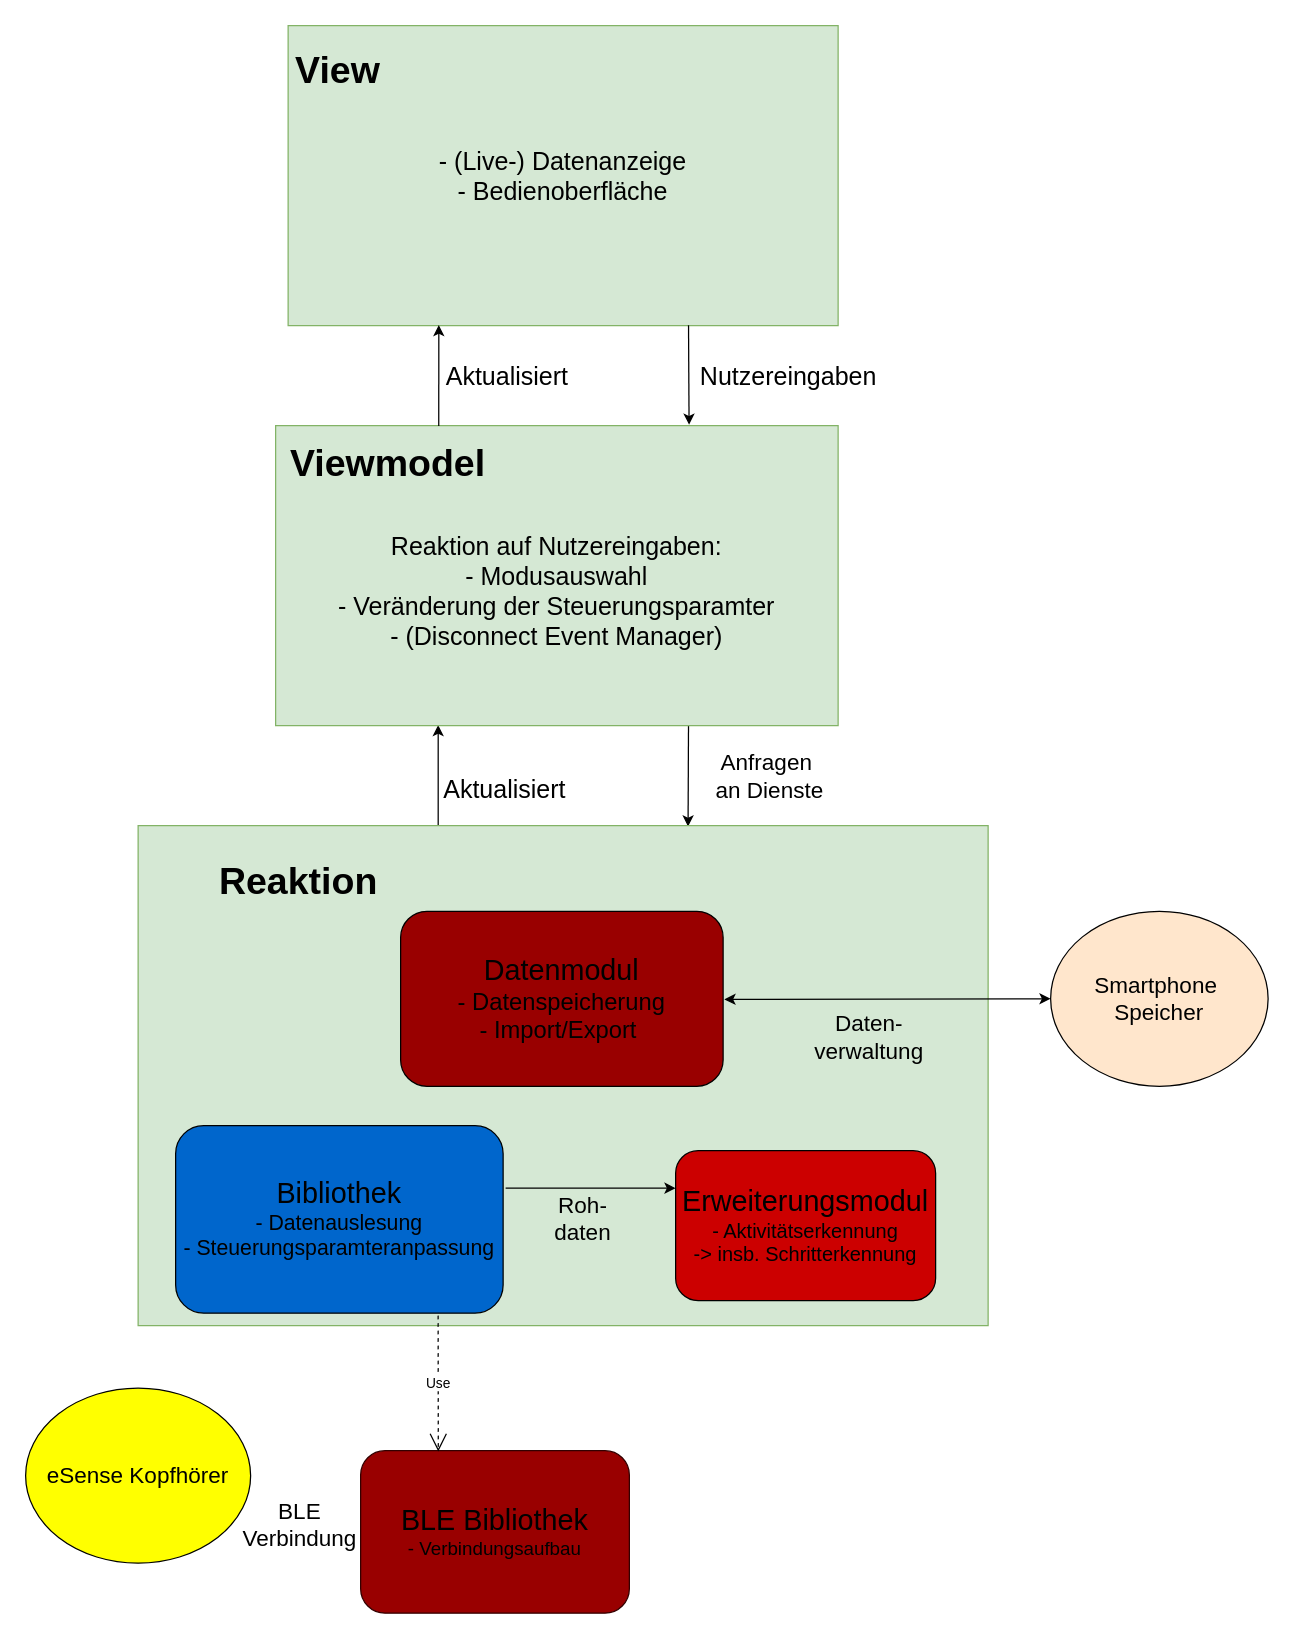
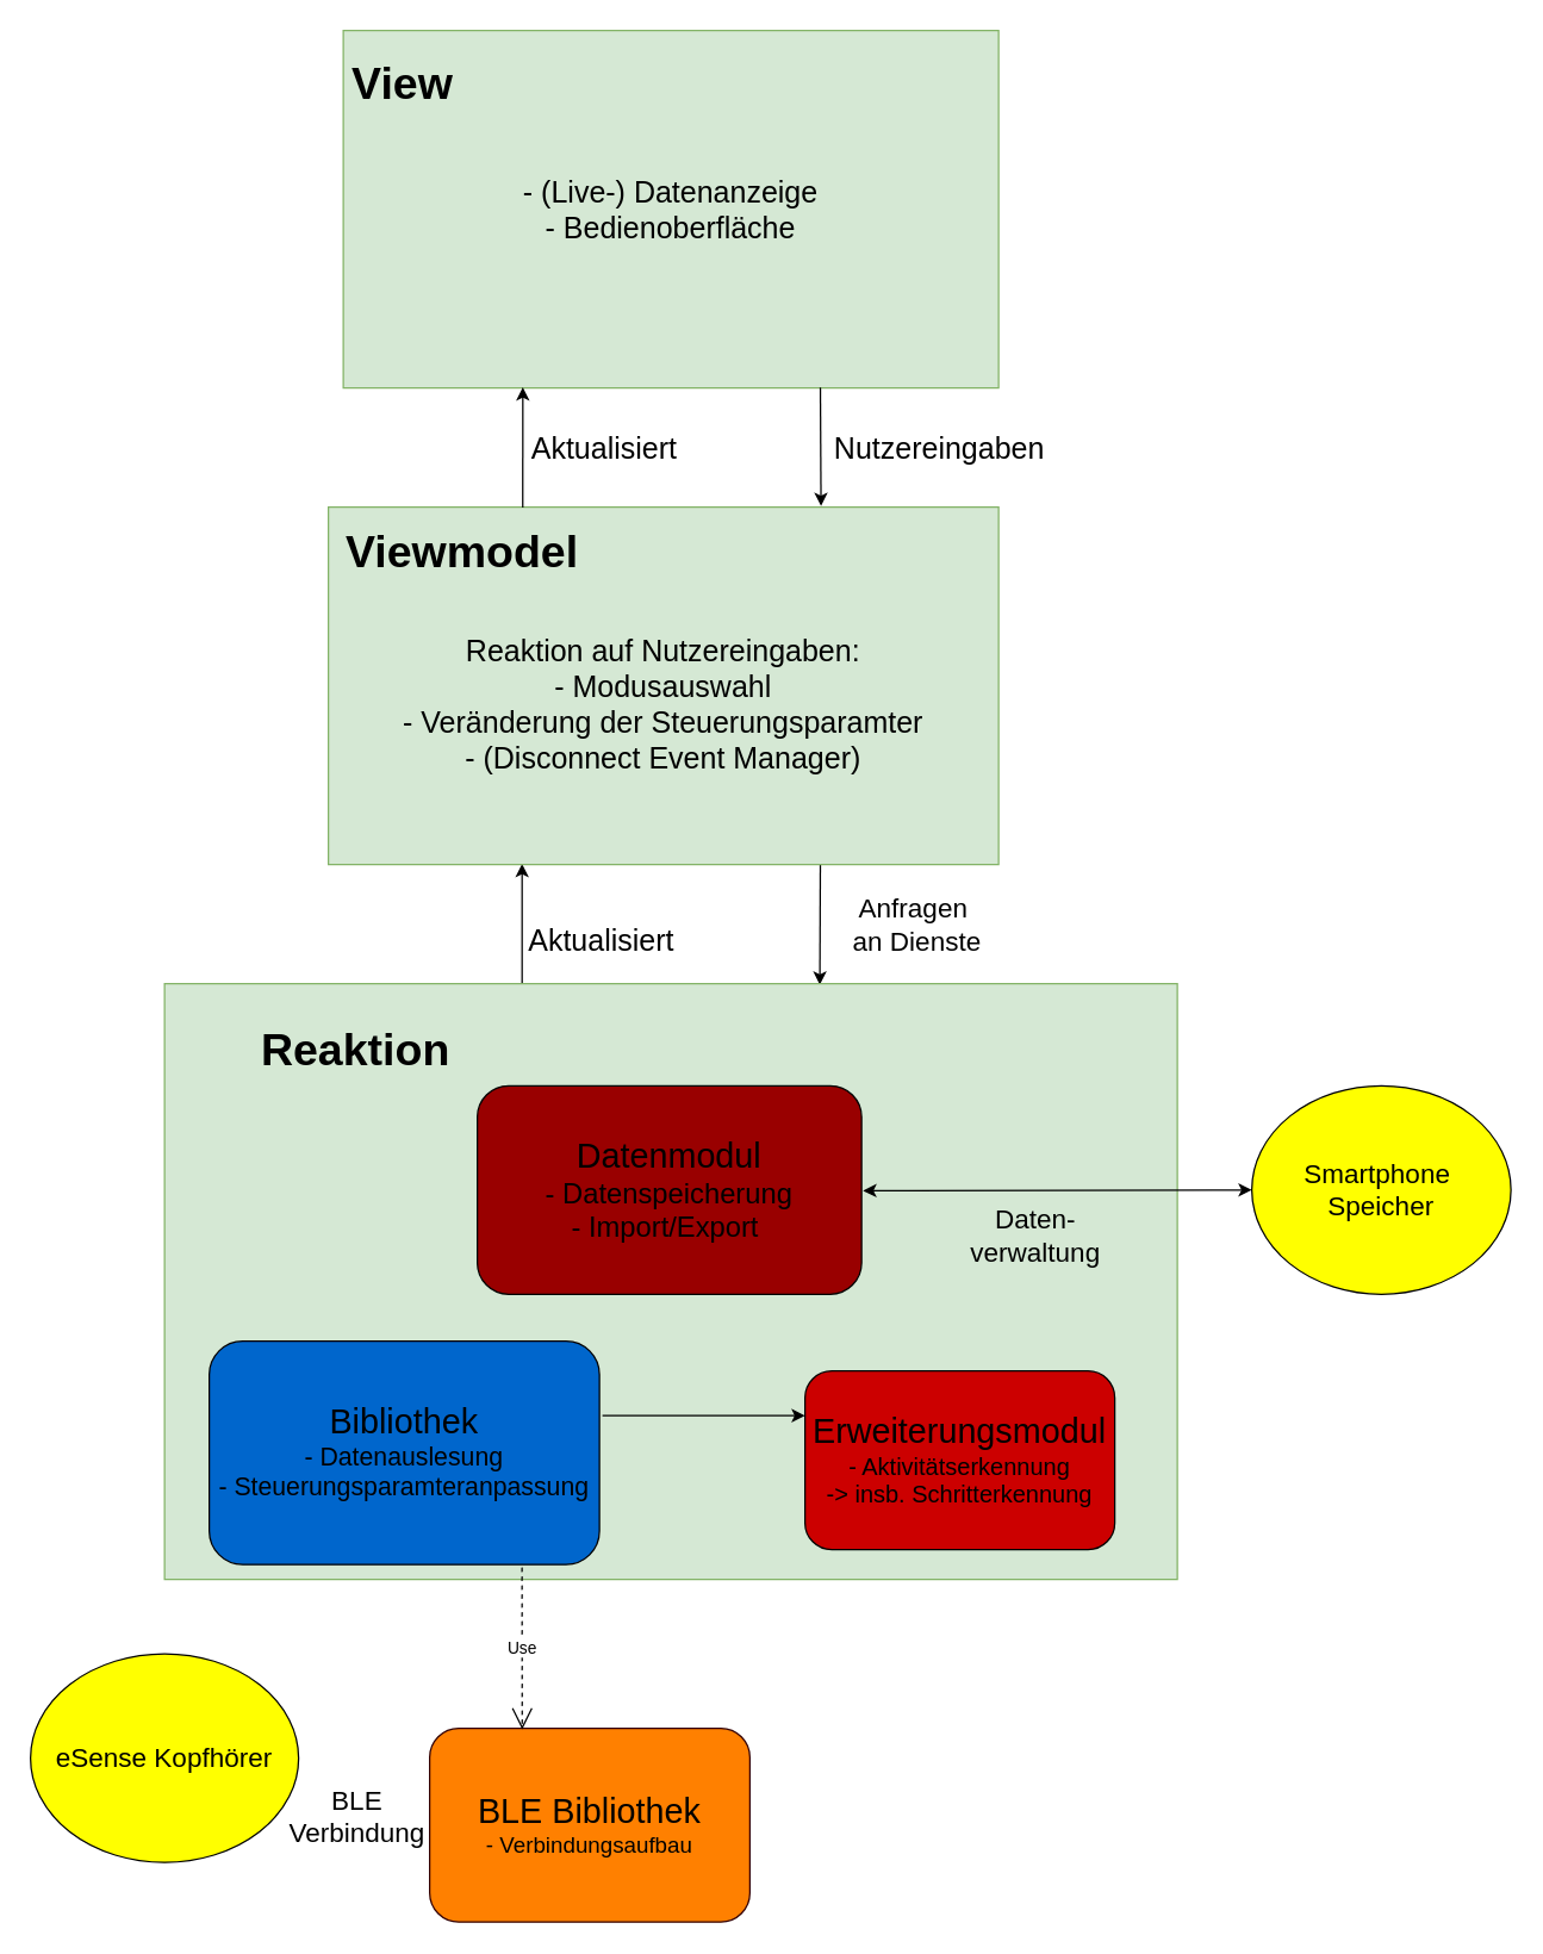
- <mxCell id="12" value="&lt;font style=&quot;font-size: 18px&quot;&gt;Smartphone&amp;nbsp;&lt;br&gt;Speicher&lt;/font&gt;" style="ellipse;whiteSpace=wrap;html=1;fillColor=#ffe6cc;" parent="1" vertex="1"><mxGeometry x="840" y="728.5" width="174" height="140" as="geometry" /></mxCell>
+ <mxCell id="12" value="&lt;font style=&quot;font-size: 18px&quot;&gt;Smartphone&amp;nbsp;&lt;br&gt;Speicher&lt;/font&gt;" style="ellipse;whiteSpace=wrap;html=1;fillColor=#FFFF00;" parent="1" vertex="1"><mxGeometry x="840" y="728.5" width="174" height="140" as="geometry" /></mxCell>
- <mxCell id="21" value="&lt;font style=&quot;font-size: 18px&quot;&gt;Roh-&lt;br&gt;daten&lt;/font&gt;" style="text;html=1;strokeColor=none;fillColor=none;align=center;verticalAlign=middle;whiteSpace=wrap;rounded=0;" parent="1" vertex="1"><mxGeometry x="440" y="940" width="52" height="70" as="geometry" /></mxCell>
- <mxCell id="16" value="&lt;font&gt;&lt;font style=&quot;font-size: 23px&quot;&gt;BLE Bibliothek&lt;/font&gt;&lt;br&gt;&lt;span style=&quot;font-size: 15px&quot;&gt;- Verbindungsaufbau&lt;/span&gt;&lt;/font&gt;" style="rounded=1;whiteSpace=wrap;html=1;fillColor=#990000;strokeColor=#330000;" parent="1" vertex="1"><mxGeometry x="288" y="1160" width="215" height="130" as="geometry" /></mxCell>
+ <mxCell id="16" value="&lt;font&gt;&lt;font style=&quot;font-size: 23px&quot;&gt;BLE Bibliothek&lt;/font&gt;&lt;br&gt;&lt;span style=&quot;font-size: 15px&quot;&gt;- Verbindungsaufbau&lt;/span&gt;&lt;/font&gt;" style="rounded=1;whiteSpace=wrap;html=1;fillColor=#FF8000;strokeColor=#330000;" parent="1" vertex="1"><mxGeometry x="288" y="1160" width="215" height="130" as="geometry" /></mxCell>
